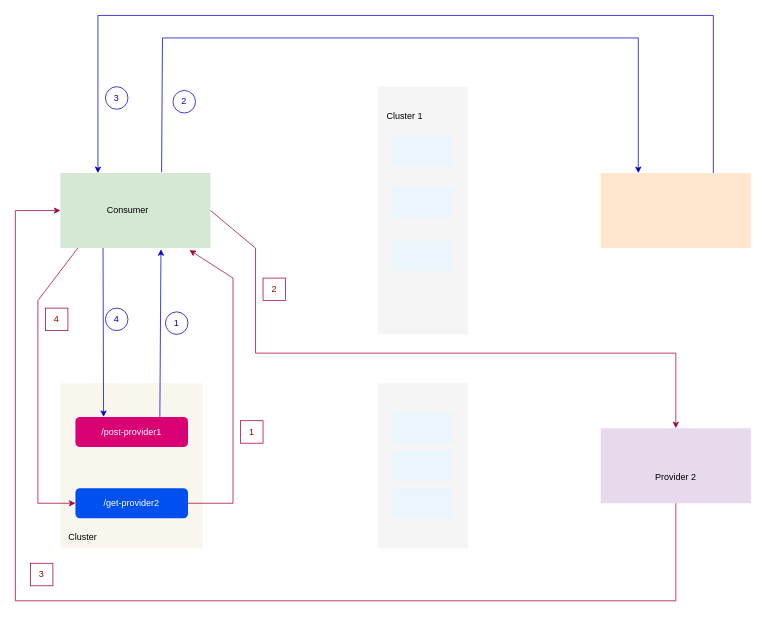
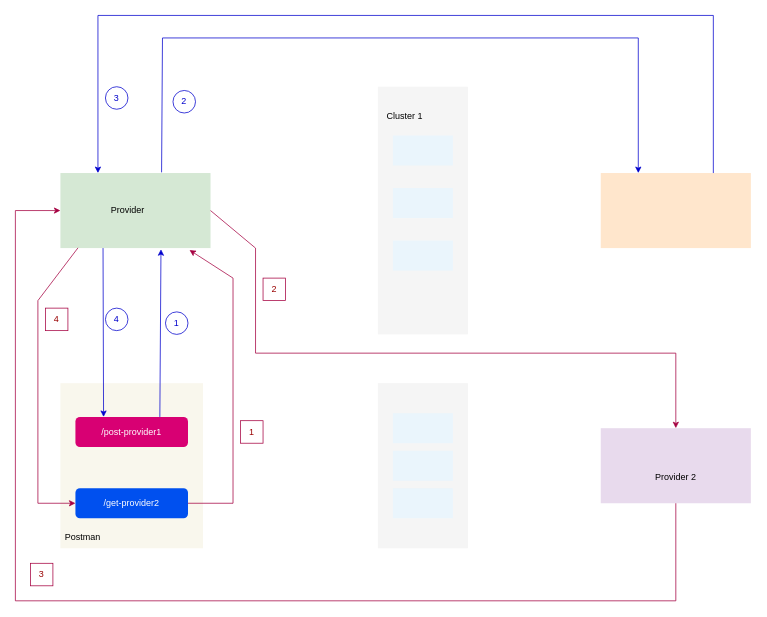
- <mxCell id="9" value="Consumer" style="text;html=1;strokeColor=none;fillColor=none;align=center;verticalAlign=middle;whiteSpace=wrap;rounded=0;" parent="1" vertex="1"><mxGeometry y="265" width="60" height="30" as="geometry" x="140" /></mxCell>
+ <mxCell id="9" value="Provider" style="text;html=1;strokeColor=none;fillColor=none;align=center;verticalAlign=middle;whiteSpace=wrap;rounded=0;" parent="1" vertex="1"><mxGeometry y="265" width="60" height="30" as="geometry" x="140" /></mxCell>
- <mxCell id="17" value="Cluster" style="text;html=1;strokeColor=none;fillColor=none;align=center;verticalAlign=middle;whiteSpace=wrap;rounded=0;fontColor=#000000;" vertex="1" parent="1"><mxGeometry x="80" y="700" width="60" height="30" as="geometry" /></mxCell>
+ <mxCell id="17" value="Postman" style="text;html=1;strokeColor=none;fillColor=none;align=center;verticalAlign=middle;whiteSpace=wrap;rounded=0;fontColor=#000000;" vertex="1" parent="1"><mxGeometry x="80" y="700" width="60" height="30" as="geometry" /></mxCell>
